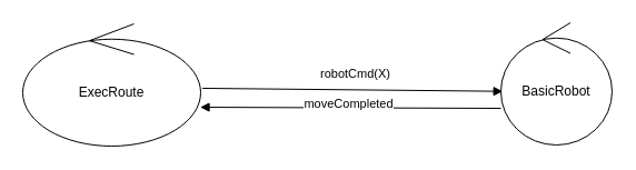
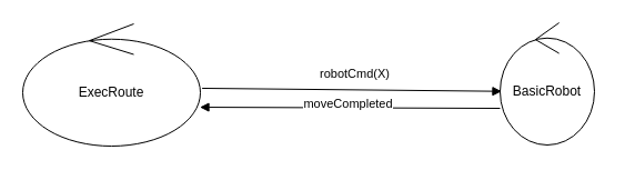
- <mxCell id="3" value="BasicRobot" style="ellipse;shape=umlControl;whiteSpace=wrap;html=1;" parent="1" vertex="1"><mxGeometry x="450" y="20" width="100" height="110" as="geometry" /></mxCell>
+ <mxCell id="3" value="BasicRobot" style="ellipse;shape=umlControl;whiteSpace=wrap;html=1;" parent="1" vertex="1"><mxGeometry x="450" y="20" width="85" height="110" as="geometry" /></mxCell>
